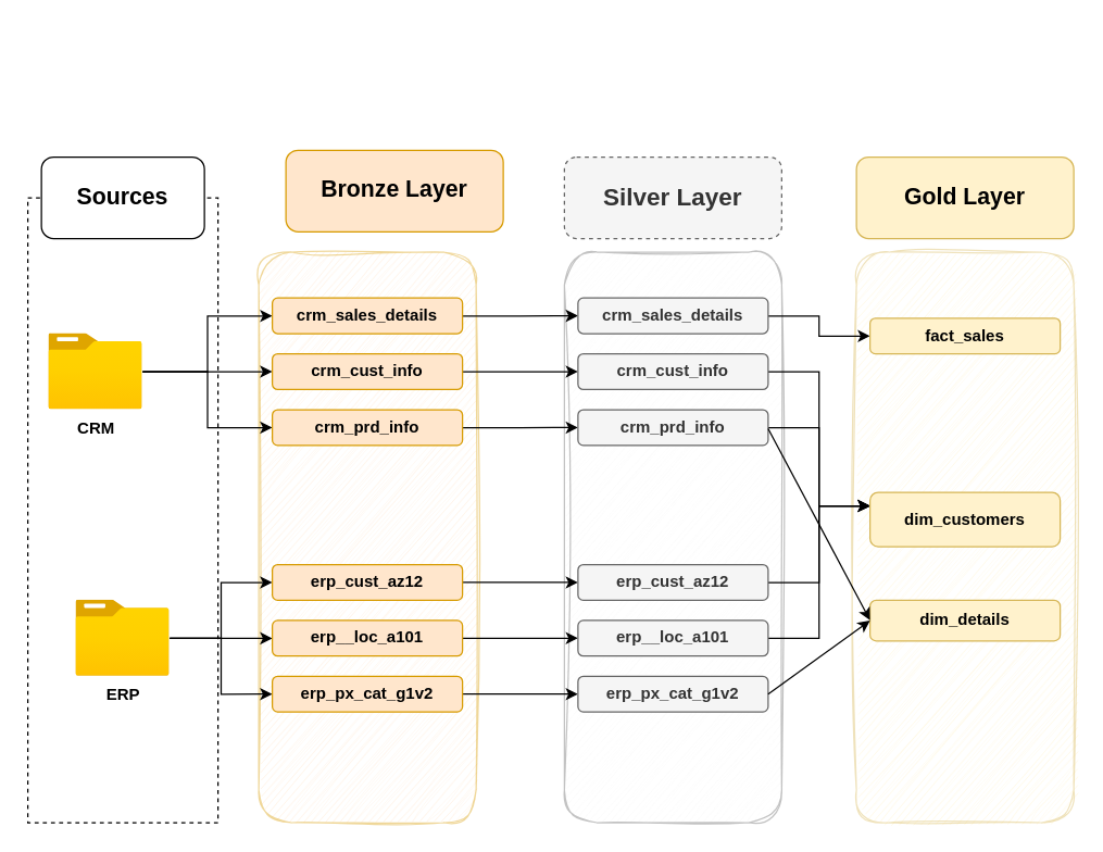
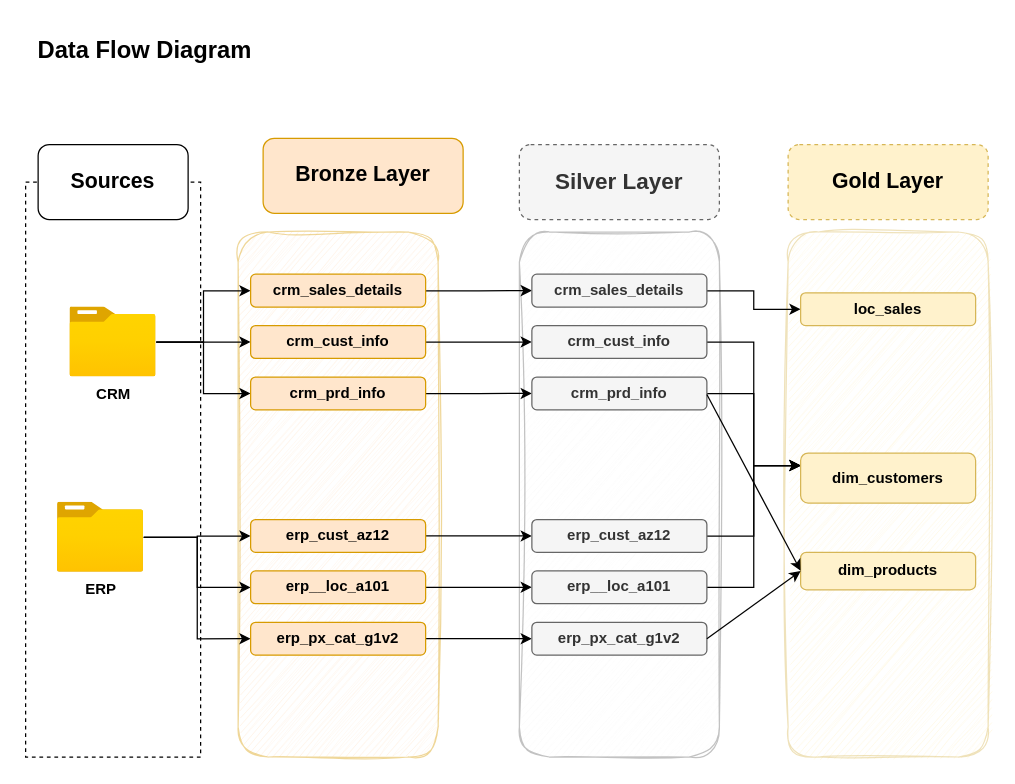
+ <mxCell id="10" value="&lt;font style=&quot;font-size: 19px;&quot;&gt;Data Flow Diagram&lt;/font&gt;" style="text;html=1;align=center;verticalAlign=middle;resizable=0;points=[];autosize=1;strokeColor=none;fillColor=none;fontStyle=1" parent="1" vertex="1"><mxGeometry x="20" y="20" width="190" height="40" as="geometry" /></mxCell>
- <mxCell id="3" value="&lt;b&gt;&lt;font style=&quot;font-size: 17px;&quot;&gt;Gold Layer&lt;/font&gt;&lt;/b&gt;" style="rounded=1;whiteSpace=wrap;html=1;fillColor=#fff2cc;strokeColor=#d6b656;" parent="1" vertex="1"><mxGeometry x="630" y="115" width="160" height="60" as="geometry" /></mxCell>
+ <mxCell id="3" value="&lt;b&gt;&lt;font style=&quot;font-size: 17px;&quot;&gt;Gold Layer&lt;/font&gt;&lt;/b&gt;" style="rounded=1;whiteSpace=wrap;html=1;fillColor=#fff2cc;strokeColor=#d6b656;dashed=1;" parent="1" vertex="1"><mxGeometry x="630" y="115" width="160" height="60" as="geometry" /></mxCell>
- <mxCell id="42" value="&lt;b&gt;fact_sales&lt;/b&gt;" style="rounded=1;whiteSpace=wrap;html=1;fillColor=#fff2cc;strokeColor=#d6b656;" vertex="1" parent="1"><mxGeometry x="640" y="233.63" width="140" height="26.25" as="geometry" /></mxCell>
+ <mxCell id="42" value="&lt;b&gt;loc_sales&lt;/b&gt;" style="rounded=1;whiteSpace=wrap;html=1;fillColor=#fff2cc;strokeColor=#d6b656;" vertex="1" parent="1"><mxGeometry x="640" y="233.63" width="140" height="26.25" as="geometry" /></mxCell>
- <mxCell id="14" value="&lt;b&gt;CRM&lt;/b&gt;" style="image;aspect=fixed;html=1;points=[];align=center;fontSize=12;image=img/lib/azure2/general/Folder_Blank.svg;" parent="1" vertex="1"><mxGeometry x="35.5" y="245" width="69" height="56.0" as="geometry" /></mxCell>
+ <mxCell id="14" value="&lt;b&gt;CRM&lt;/b&gt;" style="image;aspect=fixed;html=1;points=[];align=center;fontSize=12;image=img/lib/azure2/general/Folder_Blank.svg;" parent="1" vertex="1"><mxGeometry x="55.5" y="245" width="69" height="56.0" as="geometry" /></mxCell>
- <mxCell id="44" value="&lt;b&gt;dim_details&lt;/b&gt;" style="rounded=1;whiteSpace=wrap;html=1;fillColor=#fff2cc;strokeColor=#d6b656;" vertex="1" parent="1"><mxGeometry x="640" y="441.26" width="140" height="30" as="geometry" /></mxCell>
+ <mxCell id="44" value="&lt;b&gt;dim_products&lt;/b&gt;" style="rounded=1;whiteSpace=wrap;html=1;fillColor=#fff2cc;strokeColor=#d6b656;" vertex="1" parent="1"><mxGeometry x="640" y="441.26" width="140" height="30" as="geometry" /></mxCell>
- <mxCell id="18" value="&lt;b&gt;ERP&lt;/b&gt;" style="image;aspect=fixed;html=1;points=[];align=center;fontSize=12;image=img/lib/azure2/general/Folder_Blank.svg;" parent="1" vertex="1"><mxGeometry x="55.5" y="441.26" width="69" height="56.0" as="geometry" /></mxCell>
+ <mxCell id="18" value="&lt;b&gt;ERP&lt;/b&gt;" style="image;aspect=fixed;html=1;points=[];align=center;fontSize=12;image=img/lib/azure2/general/Folder_Blank.svg;" parent="1" vertex="1"><mxGeometry x="45.5" y="401.26" width="69" height="56.0" as="geometry" /></mxCell>
